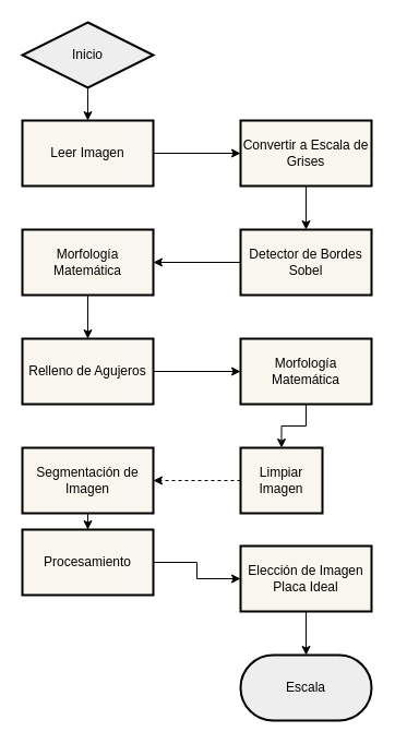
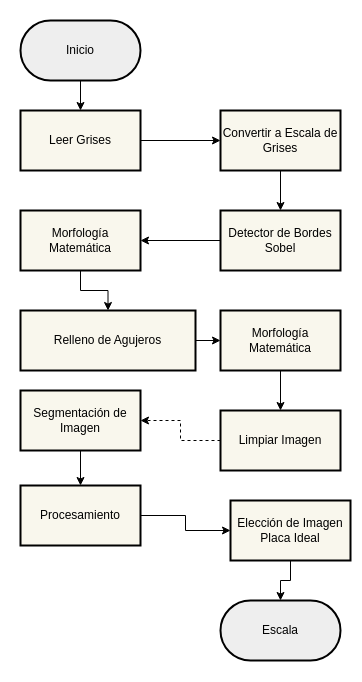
- <mxCell id="5" value="Inicio" style="rhombus;whiteSpace=wrap;html=1;arcSize=50;fillColor=#eeeeee;fontColor=#000000;strokeWidth=2;strokeColor=#000000;" vertex="1" parent="1"><mxGeometry x="20" y="20" width="120" height="60" as="geometry" /></mxCell>
+ <mxCell id="5" value="Inicio" style="rounded=1;whiteSpace=wrap;html=1;arcSize=50;fillColor=#eeeeee;fontColor=#000000;strokeWidth=2;strokeColor=#000000;" vertex="1" parent="1"><mxGeometry x="20" y="20" width="120" height="60" as="geometry" /></mxCell>
- <mxCell id="3" value="Leer Imagen" style="rounded=0;whiteSpace=wrap;html=1;fillColor=#f9f7ed;fontColor=#000000;strokeWidth=2;strokeColor=#000000;" vertex="1" parent="1"><mxGeometry x="20" y="110" width="120" height="60" as="geometry" /></mxCell>
+ <mxCell id="3" value="Leer Grises" style="rounded=0;whiteSpace=wrap;html=1;fillColor=#f9f7ed;fontColor=#000000;strokeWidth=2;strokeColor=#000000;" vertex="1" parent="1"><mxGeometry x="20" y="110" width="120" height="60" as="geometry" /></mxCell>
- <mxCell id="13" value="Relleno de Agujeros" style="whiteSpace=wrap;html=1;rounded=0;fontColor=#000000;strokeColor=#000000;strokeWidth=2;fillColor=#f9f7ed;" vertex="1" parent="1"><mxGeometry x="20" y="310" width="120" height="60" as="geometry" /></mxCell>
+ <mxCell id="13" value="Relleno de Agujeros" style="whiteSpace=wrap;html=1;rounded=0;fontColor=#000000;strokeColor=#000000;strokeWidth=2;fillColor=#f9f7ed;" vertex="1" parent="1"><mxGeometry x="20" y="310" width="175" height="60" as="geometry" /></mxCell>
- <mxCell id="19" value="Segmentación de Imagen" style="whiteSpace=wrap;html=1;rounded=0;fontColor=#000000;strokeColor=#000000;strokeWidth=2;fillColor=#f9f7ed;" vertex="1" parent="1"><mxGeometry x="20" y="410" width="120" height="60" as="geometry" /></mxCell>
+ <mxCell id="19" value="Segmentación de Imagen" style="whiteSpace=wrap;html=1;rounded=0;fontColor=#000000;strokeColor=#000000;strokeWidth=2;fillColor=#f9f7ed;" vertex="1" parent="1"><mxGeometry x="20" y="390" width="120" height="60" as="geometry" /></mxCell>
- <mxCell id="17" value="Limpiar Imagen" style="whiteSpace=wrap;html=1;rounded=0;fontColor=#000000;strokeColor=#000000;strokeWidth=2;fillColor=#f9f7ed;" vertex="1" parent="1"><mxGeometry x="220" y="410" width="75" height="60" as="geometry" /></mxCell>
+ <mxCell id="17" value="Limpiar Imagen" style="whiteSpace=wrap;html=1;rounded=0;fontColor=#000000;strokeColor=#000000;strokeWidth=2;fillColor=#f9f7ed;" vertex="1" parent="1"><mxGeometry x="220" y="410" width="120" height="60" as="geometry" /></mxCell>
- <mxCell id="23" value="Elección de Imagen Placa Ideal" style="whiteSpace=wrap;html=1;rounded=0;fontColor=#000000;strokeColor=#000000;strokeWidth=2;fillColor=#f9f7ed;" vertex="1" parent="1"><mxGeometry x="220" y="500" width="120" height="60" as="geometry" /></mxCell>
+ <mxCell id="23" value="Elección de Imagen Placa Ideal" style="whiteSpace=wrap;html=1;rounded=0;fontColor=#000000;strokeColor=#000000;strokeWidth=2;fillColor=#f9f7ed;" vertex="1" parent="1"><mxGeometry x="230" y="500" width="120" height="60" as="geometry" /></mxCell>
